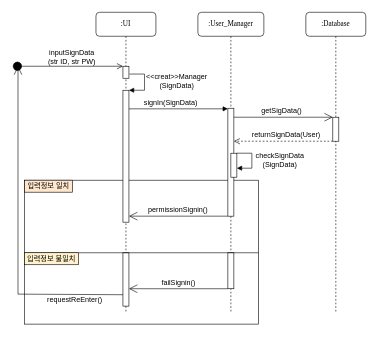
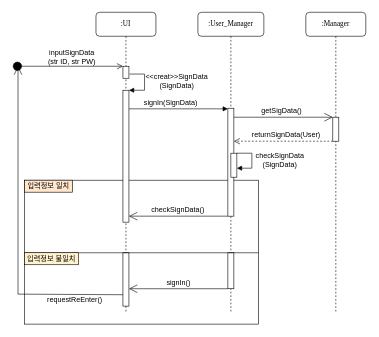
- <mxCell id="7" value=":Database" style="shape=umlLifeline;perimeter=lifelinePerimeter;whiteSpace=wrap;html=1;container=1;collapsible=0;recursiveResize=0;outlineConnect=0;rounded=1;shadow=0;comic=0;labelBackgroundColor=none;strokeWidth=1;fontFamily=Verdana;fontSize=12;align=center;" parent="1" vertex="1"><mxGeometry x="509" y="20" width="100" height="500" as="geometry" /></mxCell>
+ <mxCell id="7" value=":Manager" style="shape=umlLifeline;perimeter=lifelinePerimeter;whiteSpace=wrap;html=1;container=1;collapsible=0;recursiveResize=0;outlineConnect=0;rounded=1;shadow=0;comic=0;labelBackgroundColor=none;strokeWidth=1;fontFamily=Verdana;fontSize=12;align=center;" parent="1" vertex="1"><mxGeometry x="509" y="20" width="100" height="500" as="geometry" /></mxCell>
- <mxCell id="33" value="&amp;lt;&amp;lt;creat&amp;gt;&amp;gt;Manager&lt;br&gt;(SignData)" style="text;html=1;strokeColor=none;fillColor=none;align=center;verticalAlign=middle;whiteSpace=wrap;rounded=0;" vertex="1" parent="1"><mxGeometry x="244" y="120" width="100" height="30" as="geometry" /></mxCell>
+ <mxCell id="33" value="&amp;lt;&amp;lt;creat&amp;gt;&amp;gt;SignData&lt;br&gt;(SignData)" style="text;html=1;strokeColor=none;fillColor=none;align=center;verticalAlign=middle;whiteSpace=wrap;rounded=0;" vertex="1" parent="1"><mxGeometry x="244" y="120" width="100" height="30" as="geometry" /></mxCell>
- <mxCell id="21" value="permissionSignin()" style="text;html=1;strokeColor=none;fillColor=none;align=center;verticalAlign=middle;whiteSpace=wrap;rounded=0;" parent="1" vertex="1"><mxGeometry x="256" y="335" width="80" height="30" as="geometry" /></mxCell>
+ <mxCell id="21" value="checkSignData()" style="text;html=1;strokeColor=none;fillColor=none;align=center;verticalAlign=middle;whiteSpace=wrap;rounded=0;" parent="1" vertex="1"><mxGeometry x="256" y="335" width="80" height="30" as="geometry" /></mxCell>
- <mxCell id="26" value="failSignin()" style="text;html=1;strokeColor=none;fillColor=none;align=center;verticalAlign=middle;whiteSpace=wrap;rounded=0;" parent="1" vertex="1"><mxGeometry x="257" y="456" width="80" height="30" as="geometry" /></mxCell>
+ <mxCell id="26" value="signIn()" style="text;html=1;strokeColor=none;fillColor=none;align=center;verticalAlign=middle;whiteSpace=wrap;rounded=0;" parent="1" vertex="1"><mxGeometry x="257" y="456" width="80" height="30" as="geometry" /></mxCell>
